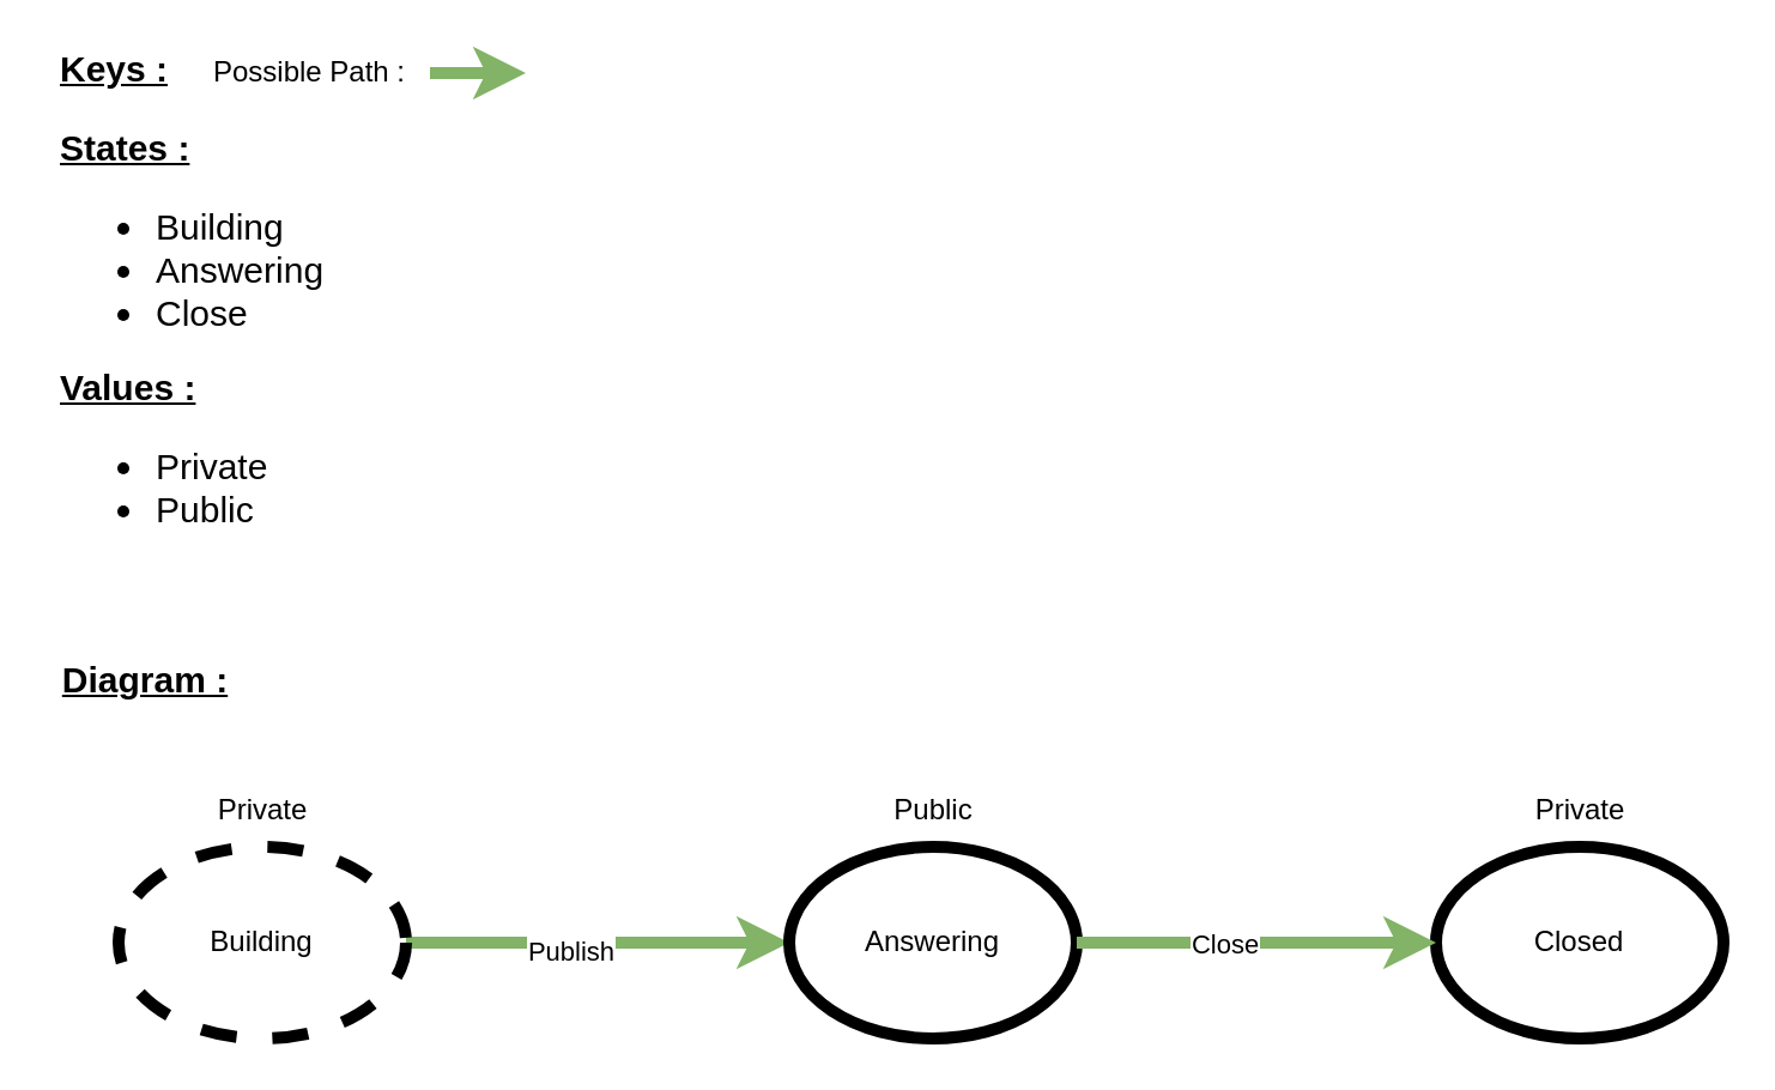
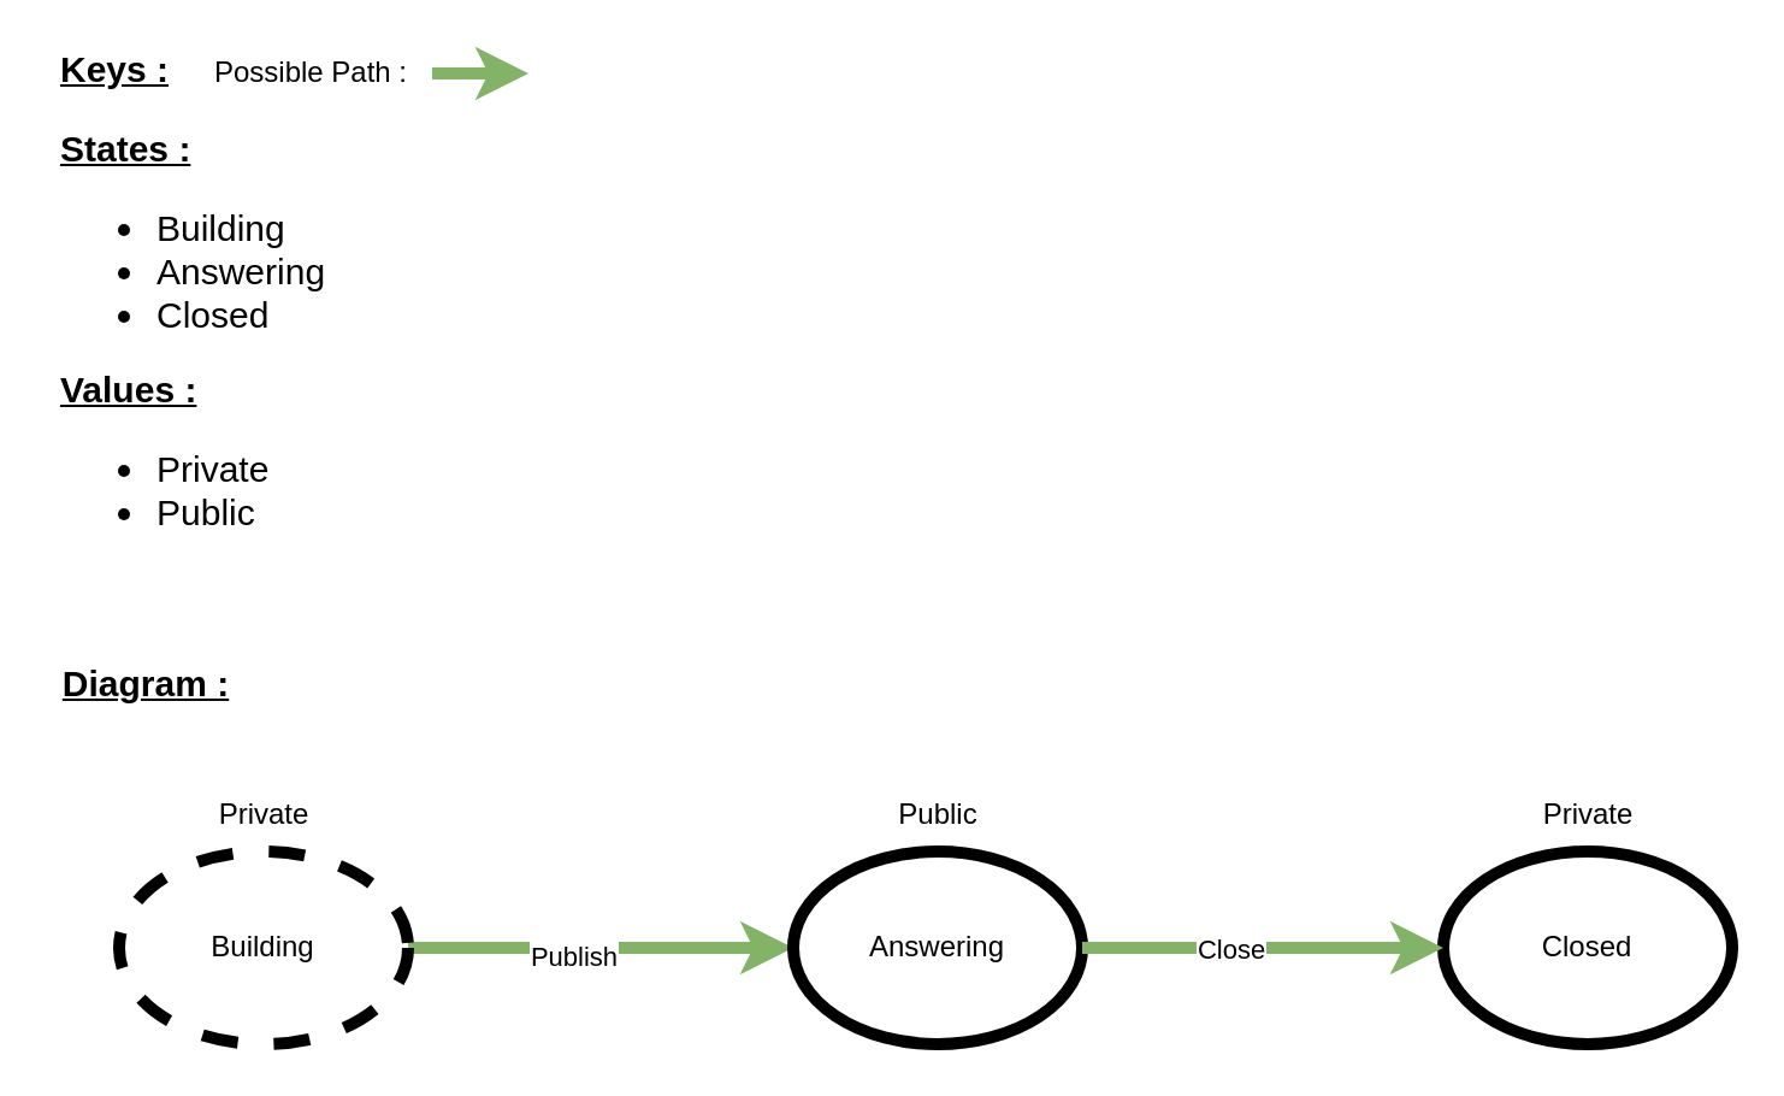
- <mxCell id="9" value="&lt;font style=&quot;font-size: 15px&quot;&gt;&lt;b&gt;&lt;u&gt;States :&lt;/u&gt;&lt;/b&gt;&lt;br&gt;&lt;ul&gt;&lt;li&gt;&lt;font style=&quot;font-size: 15px&quot;&gt;Building&lt;/font&gt;&lt;/li&gt;&lt;li&gt;&lt;font style=&quot;font-size: 15px&quot;&gt;Answering&lt;/font&gt;&lt;/li&gt;&lt;li&gt;&lt;font style=&quot;font-size: 15px&quot;&gt;Close&lt;/font&gt;&lt;/li&gt;&lt;/ul&gt;&lt;/font&gt;" style="text;html=1;fillColor=none;spacing=5;spacingTop=-20;whiteSpace=wrap;overflow=hidden;rounded=0;" parent="1" vertex="1"><mxGeometry x="20" y="63" width="130" height="80" as="geometry" /></mxCell>
+ <mxCell id="9" value="&lt;font style=&quot;font-size: 15px&quot;&gt;&lt;b&gt;&lt;u&gt;States :&lt;/u&gt;&lt;/b&gt;&lt;br&gt;&lt;ul&gt;&lt;li&gt;&lt;font style=&quot;font-size: 15px&quot;&gt;Building&lt;/font&gt;&lt;/li&gt;&lt;li&gt;&lt;font style=&quot;font-size: 15px&quot;&gt;Answering&lt;/font&gt;&lt;/li&gt;&lt;li&gt;&lt;font style=&quot;font-size: 15px&quot;&gt;Closed&lt;/font&gt;&lt;/li&gt;&lt;/ul&gt;&lt;/font&gt;" style="text;html=1;fillColor=none;spacing=5;spacingTop=-20;whiteSpace=wrap;overflow=hidden;rounded=0;" parent="1" vertex="1"><mxGeometry x="20" y="63" width="130" height="80" as="geometry" /></mxCell>
